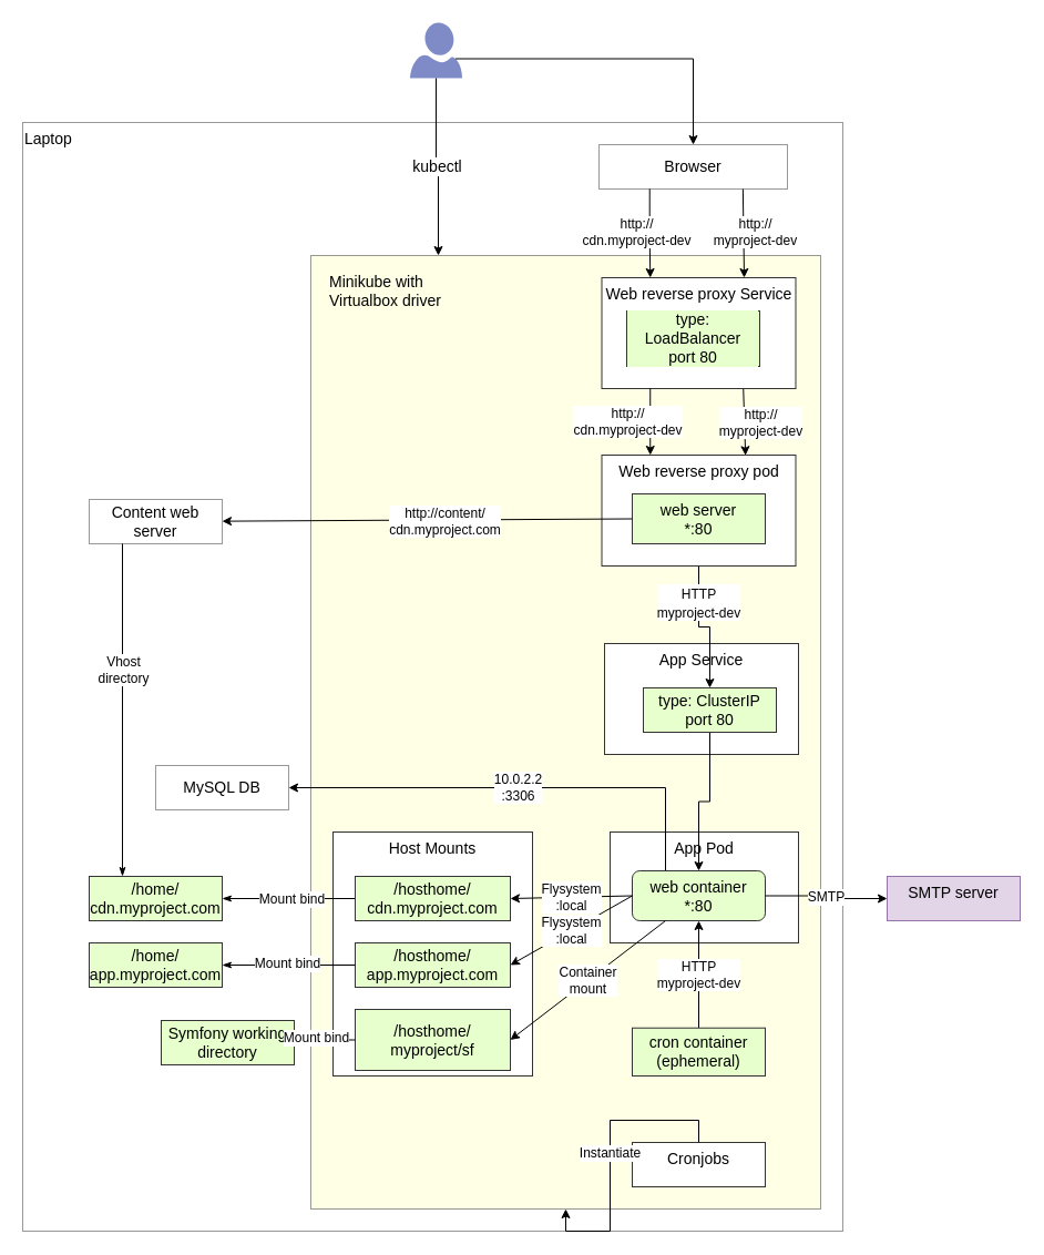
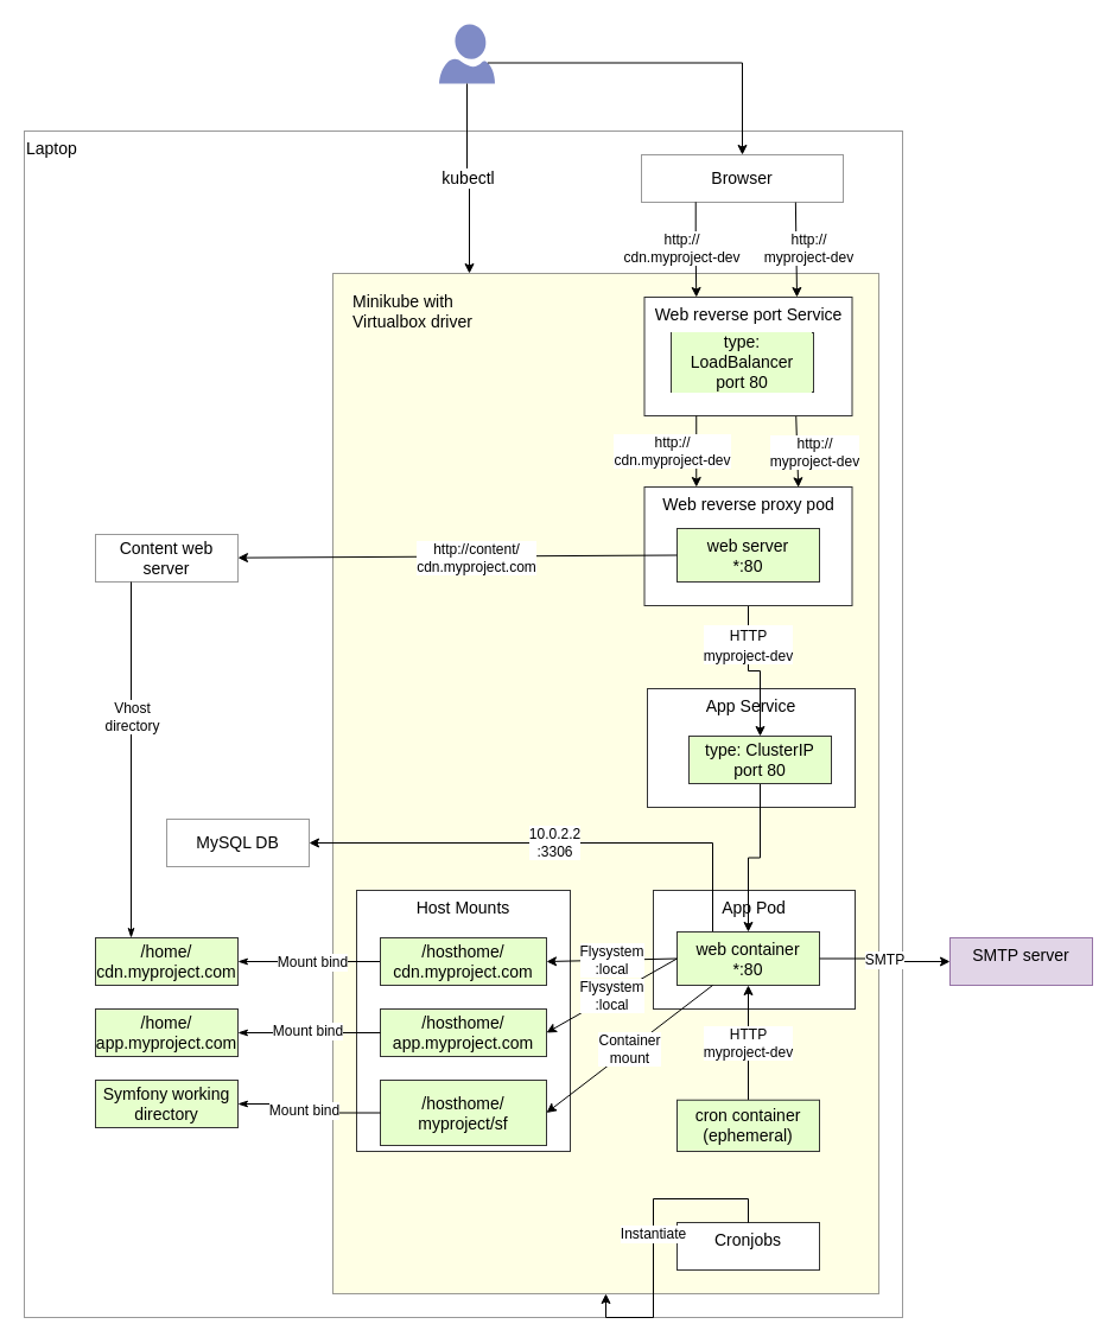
- <mxCell id="51" value="Web reverse proxy Service" style="rounded=0;whiteSpace=wrap;html=1;strokeColor=#333333;strokeWidth=1;fillColor=#ffffff;fontSize=14;verticalAlign=top;" parent="1" vertex="1"><mxGeometry x="542.5" y="250" width="175" height="100" as="geometry" /></mxCell>
+ <mxCell id="51" value="Web reverse port Service" style="rounded=0;whiteSpace=wrap;html=1;strokeColor=#333333;strokeWidth=1;fillColor=#ffffff;fontSize=14;verticalAlign=top;" parent="1" vertex="1"><mxGeometry x="542.5" y="250" width="175" height="100" as="geometry" /></mxCell>
- <mxCell id="14" value="web container&lt;br&gt;*:80" style="whiteSpace=wrap;html=1;strokeColor=#333333;strokeWidth=1;fillColor=#E6FFCC;fontSize=14;labelBackgroundColor=#E6FFCC;rounded=1;" parent="1" vertex="1"><mxGeometry x="570" y="785" width="120" height="45" as="geometry" /></mxCell>
+ <mxCell id="14" value="web container&lt;br&gt;*:80" style="rounded=0;whiteSpace=wrap;html=1;strokeColor=#333333;strokeWidth=1;fillColor=#E6FFCC;fontSize=14;labelBackgroundColor=#E6FFCC;" parent="1" vertex="1"><mxGeometry x="570" y="785" width="120" height="45" as="geometry" /></mxCell>
- <mxCell id="36" value="Symfony working directory" style="rounded=0;whiteSpace=wrap;html=1;strokeColor=#333333;strokeWidth=1;fillColor=#E6FFCC;fontSize=14;labelBackgroundColor=#E6FFCC;" parent="1" vertex="1"><mxGeometry x="145" y="920" width="120" height="40" as="geometry" /></mxCell>
+ <mxCell id="36" value="Symfony working directory" style="rounded=0;whiteSpace=wrap;html=1;strokeColor=#333333;strokeWidth=1;fillColor=#E6FFCC;fontSize=14;labelBackgroundColor=#E6FFCC;" parent="1" vertex="1"><mxGeometry x="80" y="910" width="120" height="40" as="geometry" /></mxCell>
